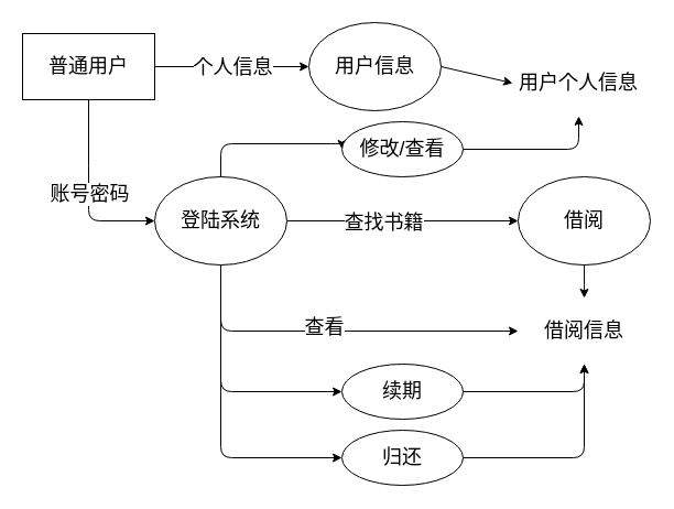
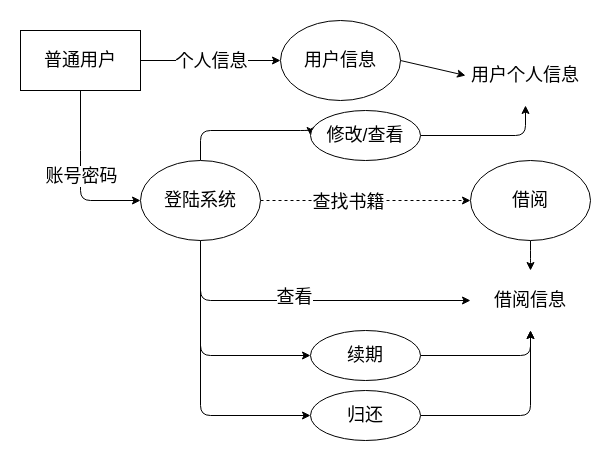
- <mxCell id="11" style="edgeStyle=orthogonalEdgeStyle;rounded=1;orthogonalLoop=1;jettySize=auto;html=1;fontSize=18;" edge="1" parent="1" source="17" target="21"><mxGeometry relative="1" as="geometry"><mxPoint x="380" y="200" as="targetPoint" /></mxGeometry></mxCell>
+ <mxCell id="11" style="edgeStyle=orthogonalEdgeStyle;rounded=1;orthogonalLoop=1;jettySize=auto;html=1;fontSize=18;dashed=1;" edge="1" parent="1" source="17" target="21"><mxGeometry relative="1" as="geometry"><mxPoint x="380" y="200" as="targetPoint" /></mxGeometry></mxCell>
